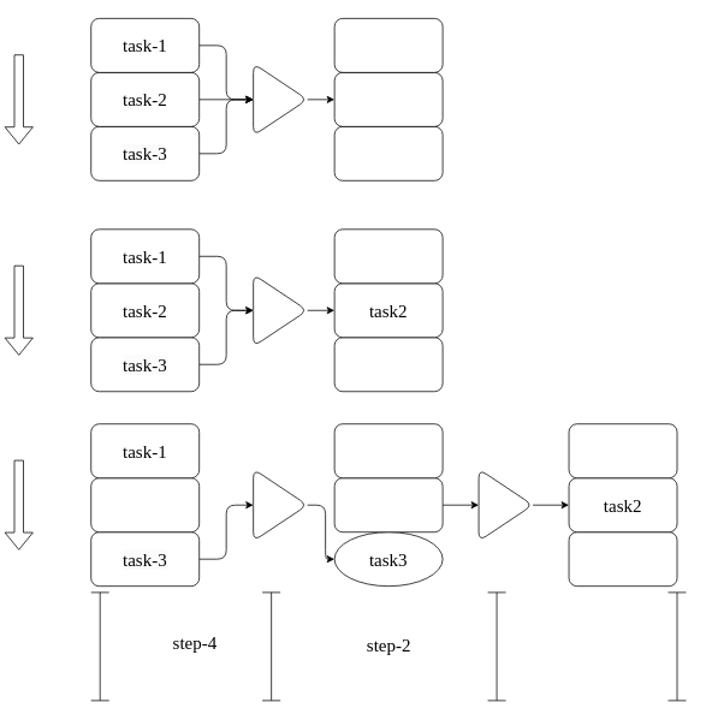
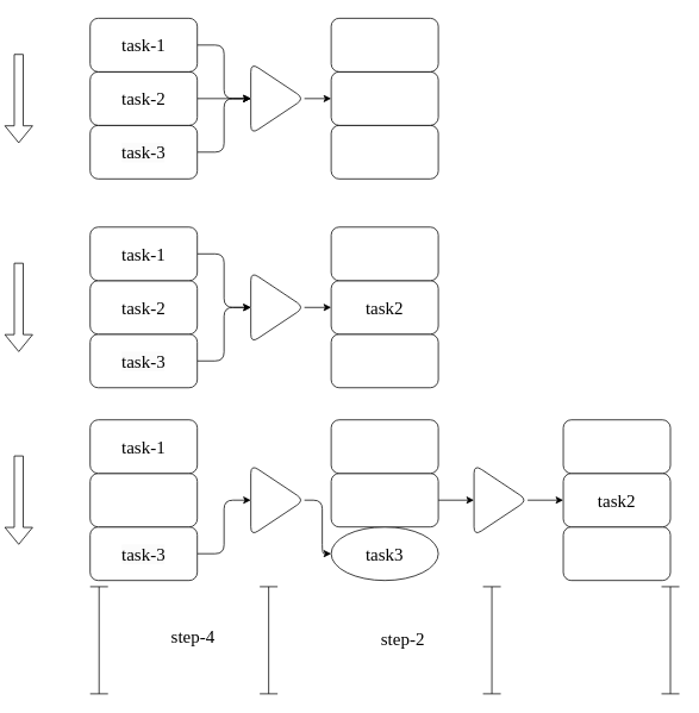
- <mxCell id="43" value="step-2" style="text;html=1;align=center;verticalAlign=middle;resizable=0;points=[];autosize=1;strokeColor=none;fillColor=none;fontSize=20;fontFamily=Architects Daughter;rounded=1;" parent="1" vertex="1"><mxGeometry x="390" y="695" width="80" height="40" as="geometry" /></mxCell>
+ <mxCell id="43" value="step-2" style="text;html=1;align=center;verticalAlign=middle;resizable=0;points=[];autosize=1;strokeColor=none;fillColor=none;fontSize=20;fontFamily=Architects Daughter;rounded=1;" parent="1" vertex="1"><mxGeometry x="410" y="695" width="80" height="40" as="geometry" /></mxCell>
